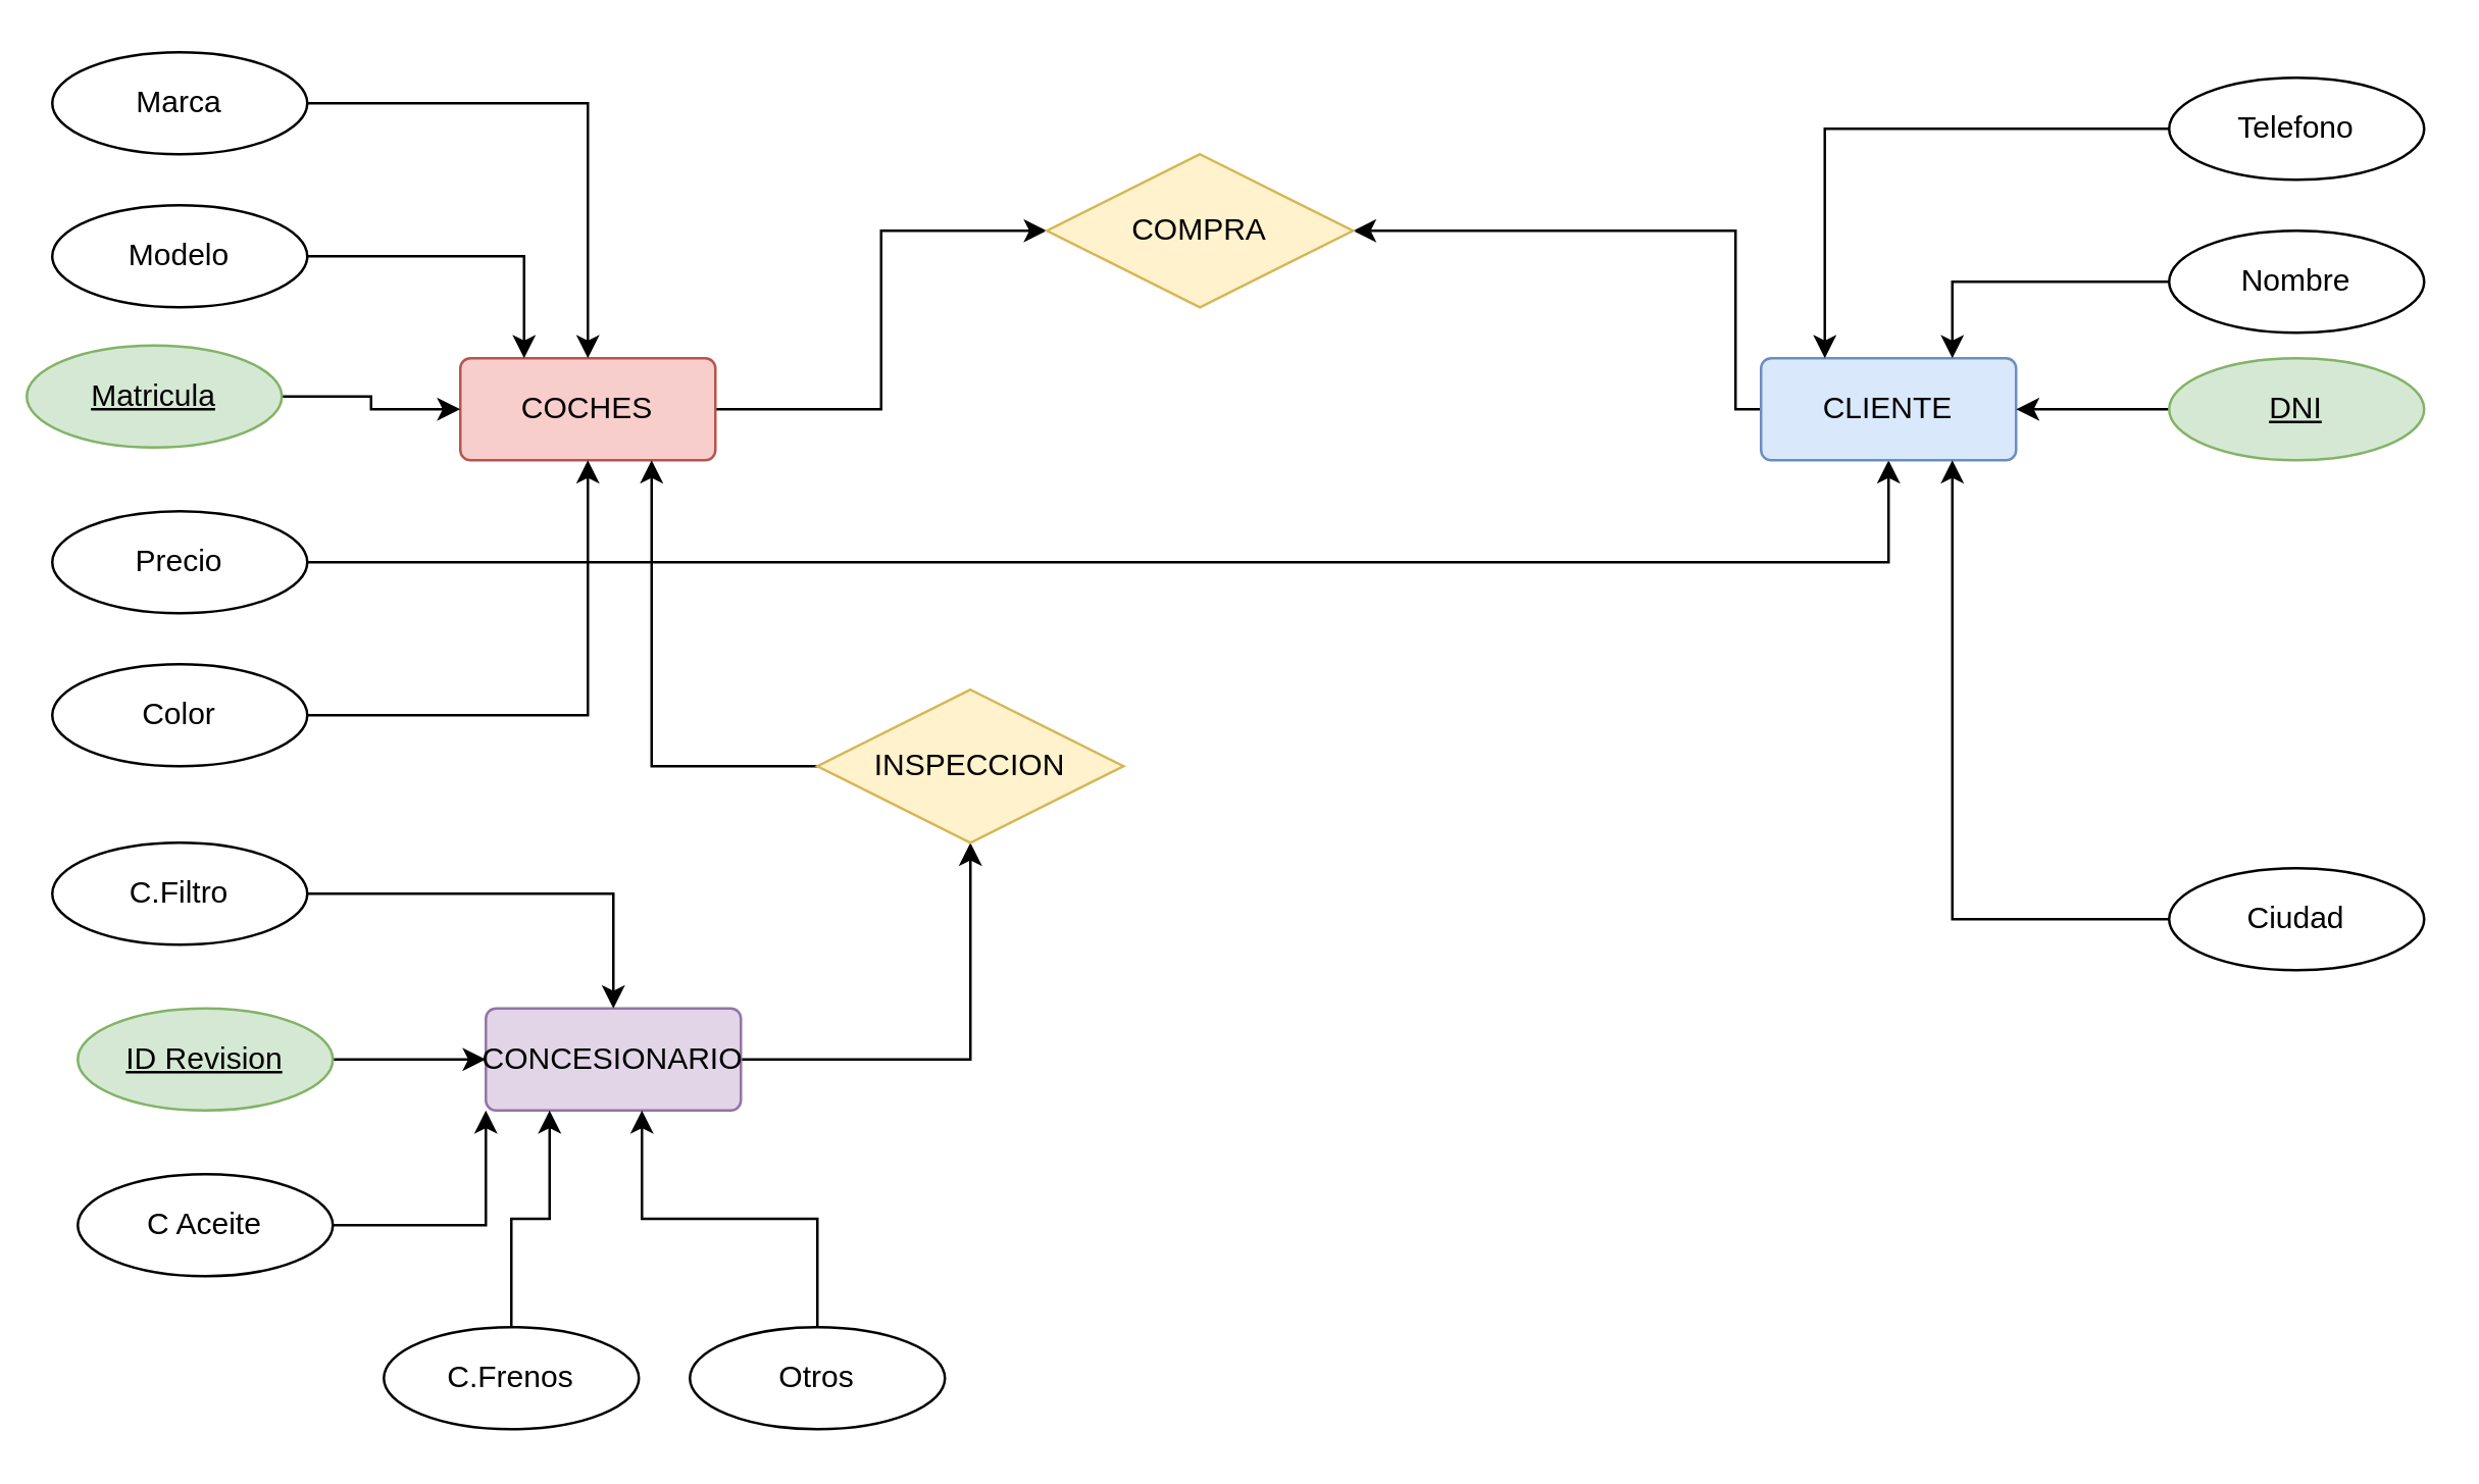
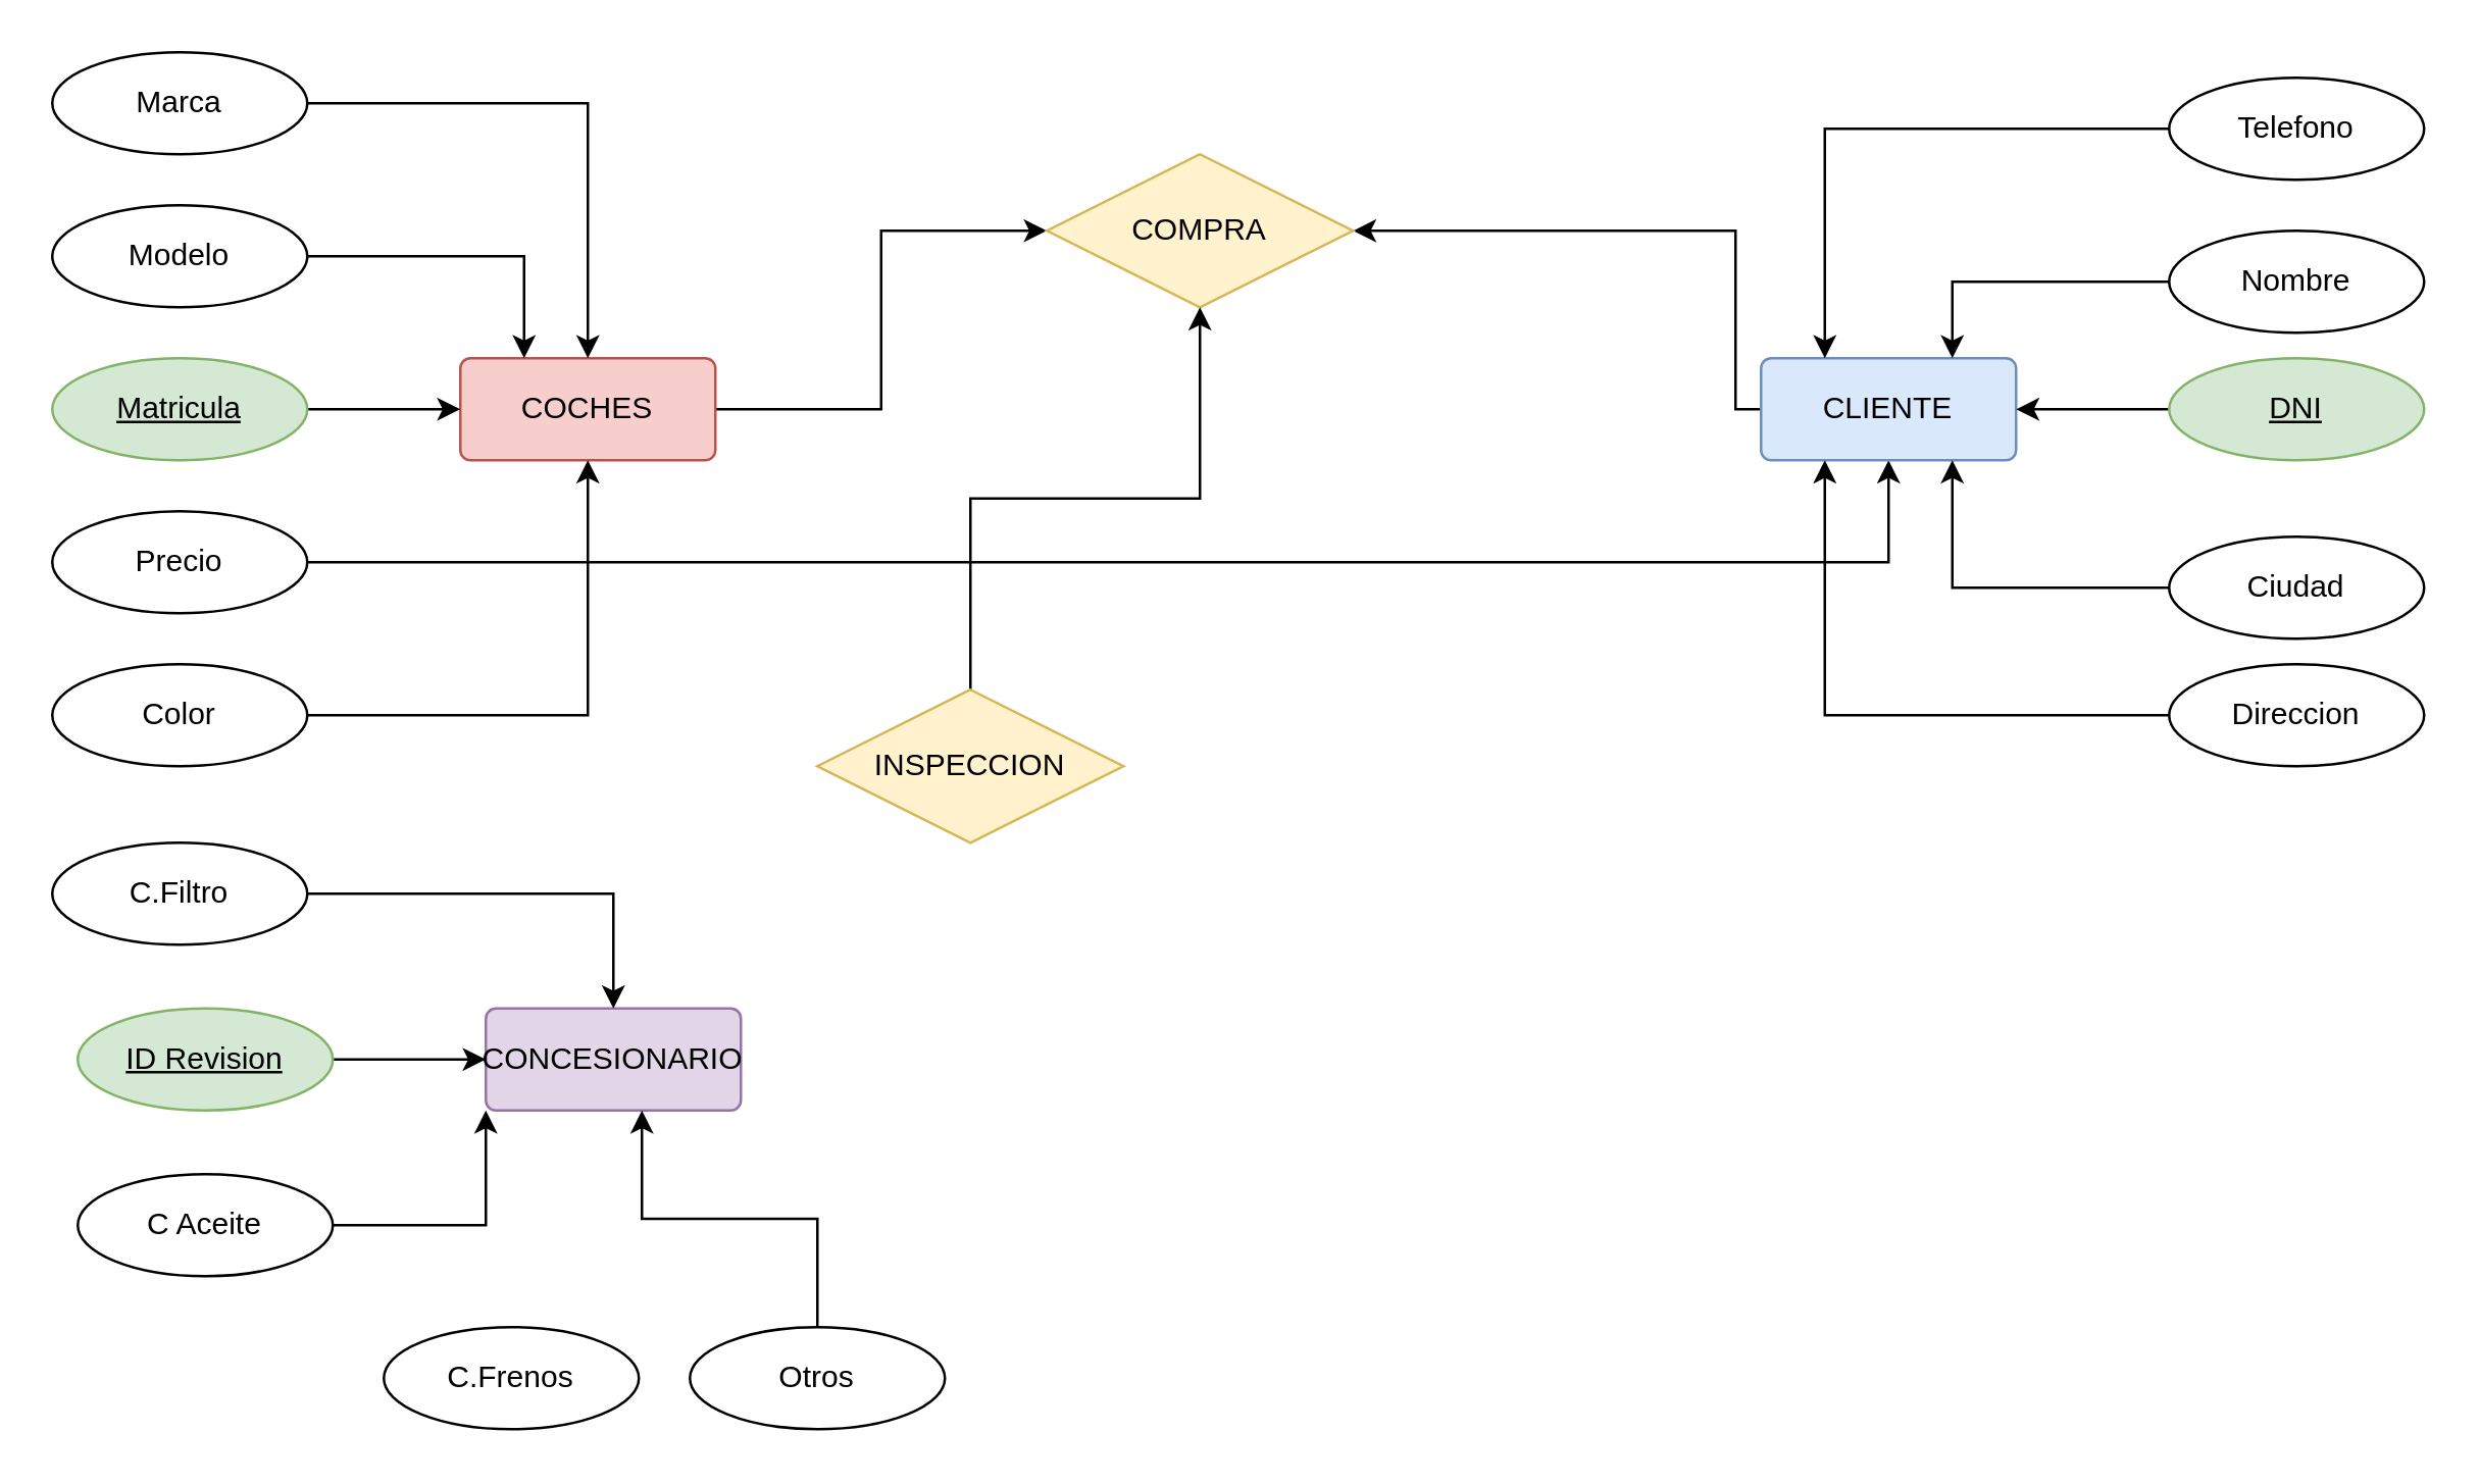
- <mxCell id="7" value="Matricula" style="ellipse;whiteSpace=wrap;html=1;align=center;fontStyle=4;fillColor=#d5e8d4;strokeColor=#82b366;" vertex="1" parent="1"><mxGeometry x="10" y="135" width="100" height="40" as="geometry" /></mxCell>
+ <mxCell id="7" value="Matricula" style="ellipse;whiteSpace=wrap;html=1;align=center;fontStyle=4;fillColor=#d5e8d4;strokeColor=#82b366;" vertex="1" parent="1"><mxGeometry x="20" y="140" width="100" height="40" as="geometry" /></mxCell>
+ <mxCell id="24" style="edgeStyle=orthogonalEdgeStyle;rounded=0;orthogonalLoop=1;jettySize=auto;html=1;entryX=0.25;entryY=1;entryDx=0;entryDy=0;" edge="1" parent="1" source="25" target="15"><mxGeometry relative="1" as="geometry" /></mxCell>
+ <mxCell id="25" value="Direccion" style="ellipse;whiteSpace=wrap;html=1;align=center;" vertex="1" parent="1"><mxGeometry x="850" y="260" width="100" height="40" as="geometry" /></mxCell>
- <mxCell id="39" style="edgeStyle=orthogonalEdgeStyle;rounded=0;orthogonalLoop=1;jettySize=auto;html=1;entryX=0.75;entryY=1;entryDx=0;entryDy=0;" edge="1" parent="1" source="40" target="3"><mxGeometry relative="1" as="geometry" /></mxCell>
+ <mxCell id="39" style="edgeStyle=orthogonalEdgeStyle;rounded=0;orthogonalLoop=1;jettySize=auto;html=1;" edge="1" parent="1" source="40" target="30"><mxGeometry relative="1" as="geometry" /></mxCell>
- <mxCell id="23" value="Ciudad" style="ellipse;whiteSpace=wrap;html=1;align=center;" vertex="1" parent="1"><mxGeometry x="850" y="340" width="100" height="40" as="geometry" /></mxCell>
+ <mxCell id="23" value="Ciudad" style="ellipse;whiteSpace=wrap;html=1;align=center;" vertex="1" parent="1"><mxGeometry x="850" y="210" width="100" height="40" as="geometry" /></mxCell>
- <mxCell id="26" style="edgeStyle=orthogonalEdgeStyle;rounded=0;orthogonalLoop=1;jettySize=auto;html=1;entryX=0.5;entryY=1;entryDx=0;entryDy=0;" edge="1" parent="1" source="27" target="40"><mxGeometry relative="1" as="geometry" /></mxCell>
- <mxCell id="35" style="edgeStyle=orthogonalEdgeStyle;rounded=0;orthogonalLoop=1;jettySize=auto;html=1;entryX=0.25;entryY=1;entryDx=0;entryDy=0;" edge="1" parent="1" source="36" target="27"><mxGeometry relative="1" as="geometry" /></mxCell>
